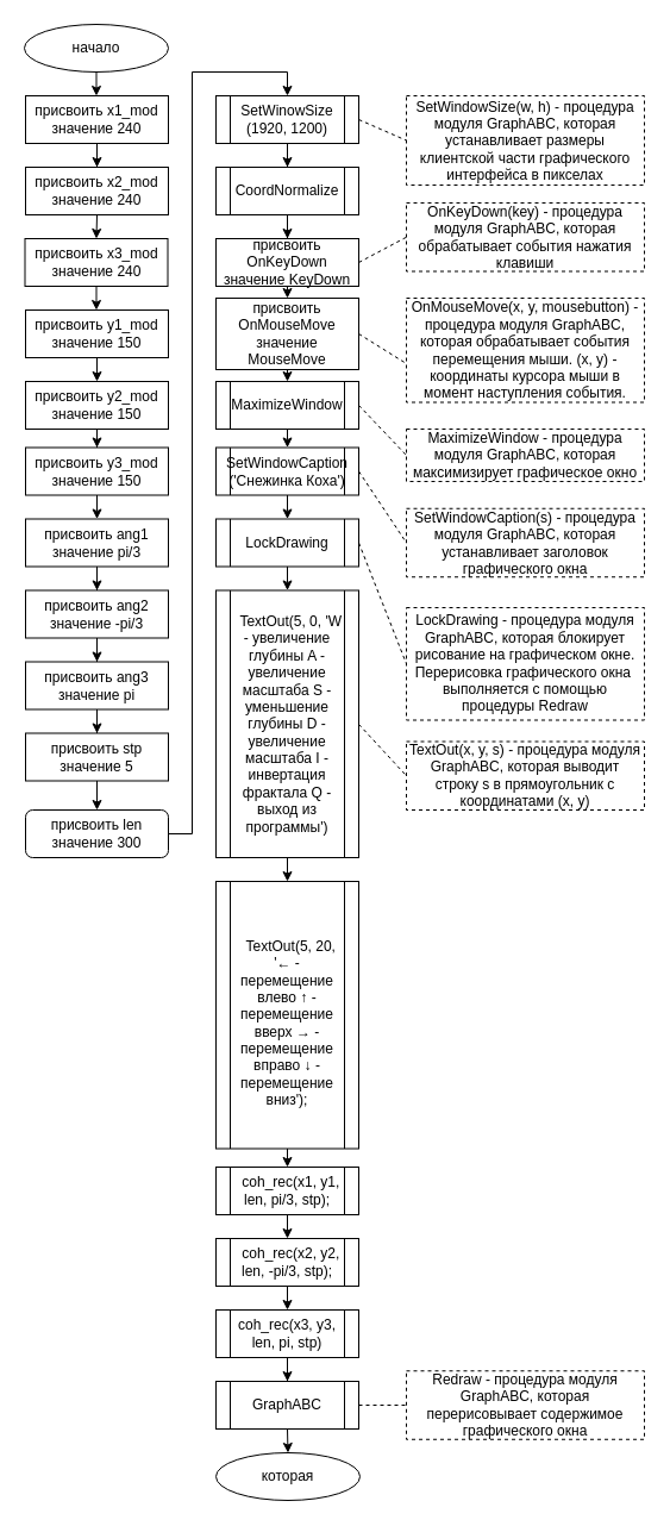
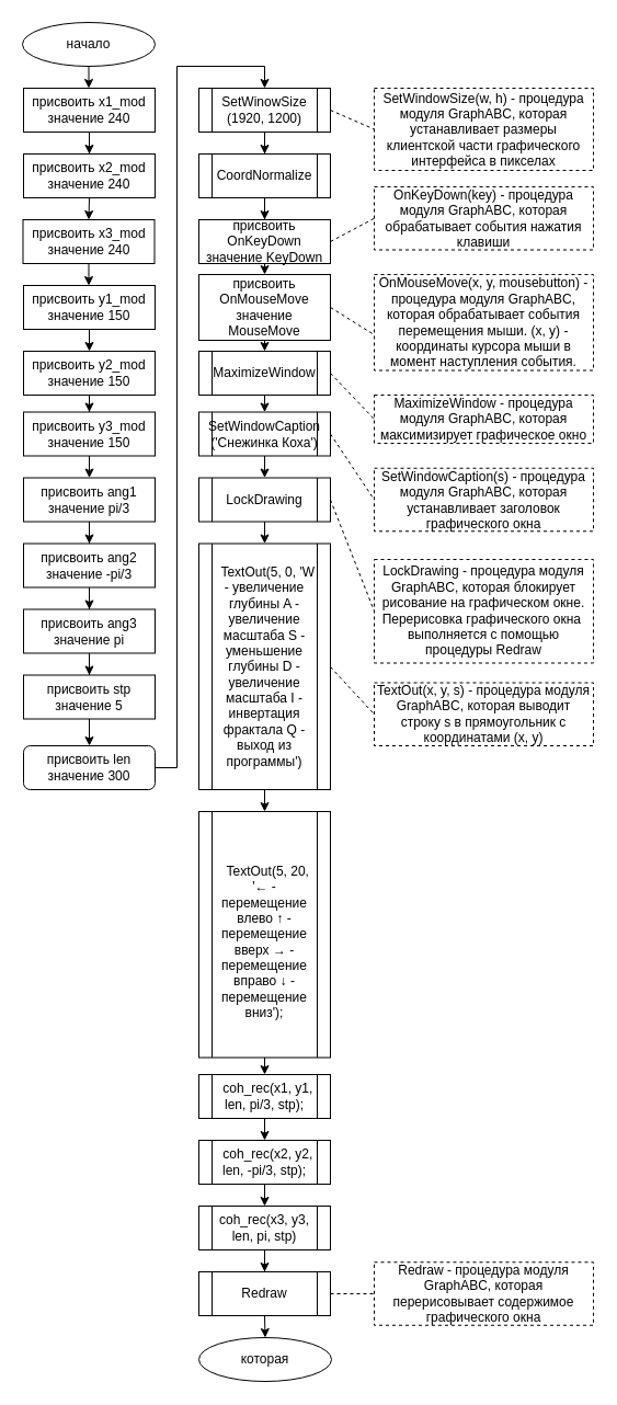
- <mxCell id="51" value="&lt;div&gt;&lt;span style=&quot;background-color: initial;&quot;&gt;GraphABC&lt;/span&gt;&lt;br&gt;&lt;/div&gt;" style="shape=process;whiteSpace=wrap;html=1;backgroundOutline=1;" vertex="1" parent="1"><mxGeometry x="181" y="1160" width="120" height="40" as="geometry" /></mxCell>
+ <mxCell id="51" value="&lt;div&gt;&lt;span style=&quot;background-color: initial;&quot;&gt;Redraw&lt;/span&gt;&lt;br&gt;&lt;/div&gt;" style="shape=process;whiteSpace=wrap;html=1;backgroundOutline=1;" vertex="1" parent="1"><mxGeometry x="181" y="1160" width="120" height="40" as="geometry" /></mxCell>
